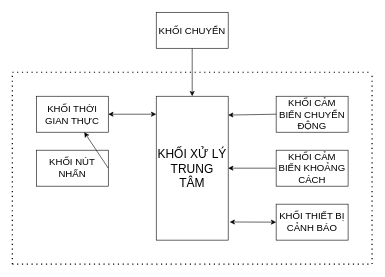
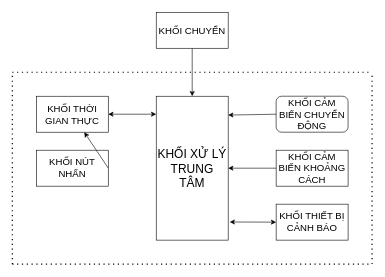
- <mxCell id="3" value="&lt;font style=&quot;font-size: 16px;&quot;&gt;KHỐI CẢM BIẾN CHUYỂN ĐỘNG&lt;/font&gt;" style="rounded=0;whiteSpace=wrap;html=1;" vertex="1" parent="1"><mxGeometry x="460" y="160" width="120" height="60" as="geometry" /></mxCell>
+ <mxCell id="3" value="&lt;font style=&quot;font-size: 16px;&quot;&gt;KHỐI CẢM BIẾN CHUYỂN ĐỘNG&lt;/font&gt;" style="whiteSpace=wrap;html=1;rounded=1;" vertex="1" parent="1"><mxGeometry x="460" y="160" width="120" height="60" as="geometry" /></mxCell>
